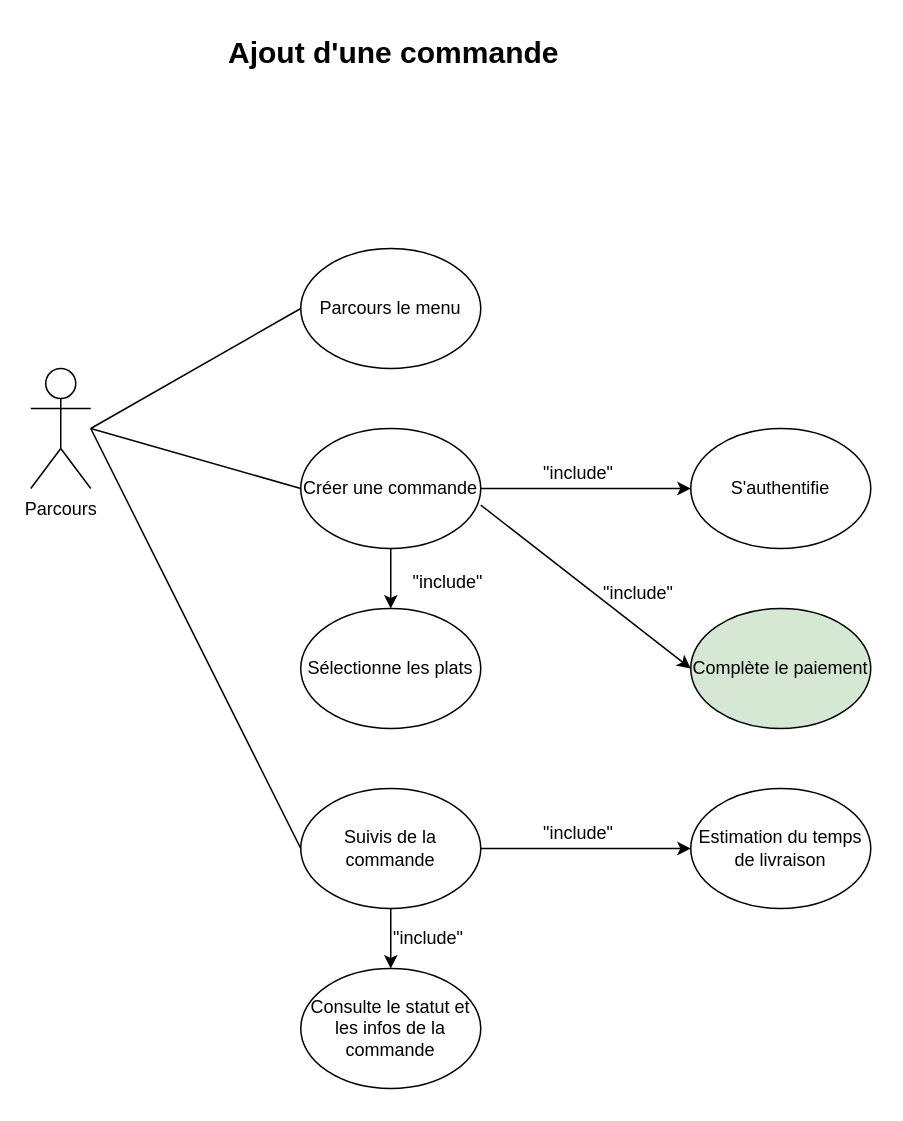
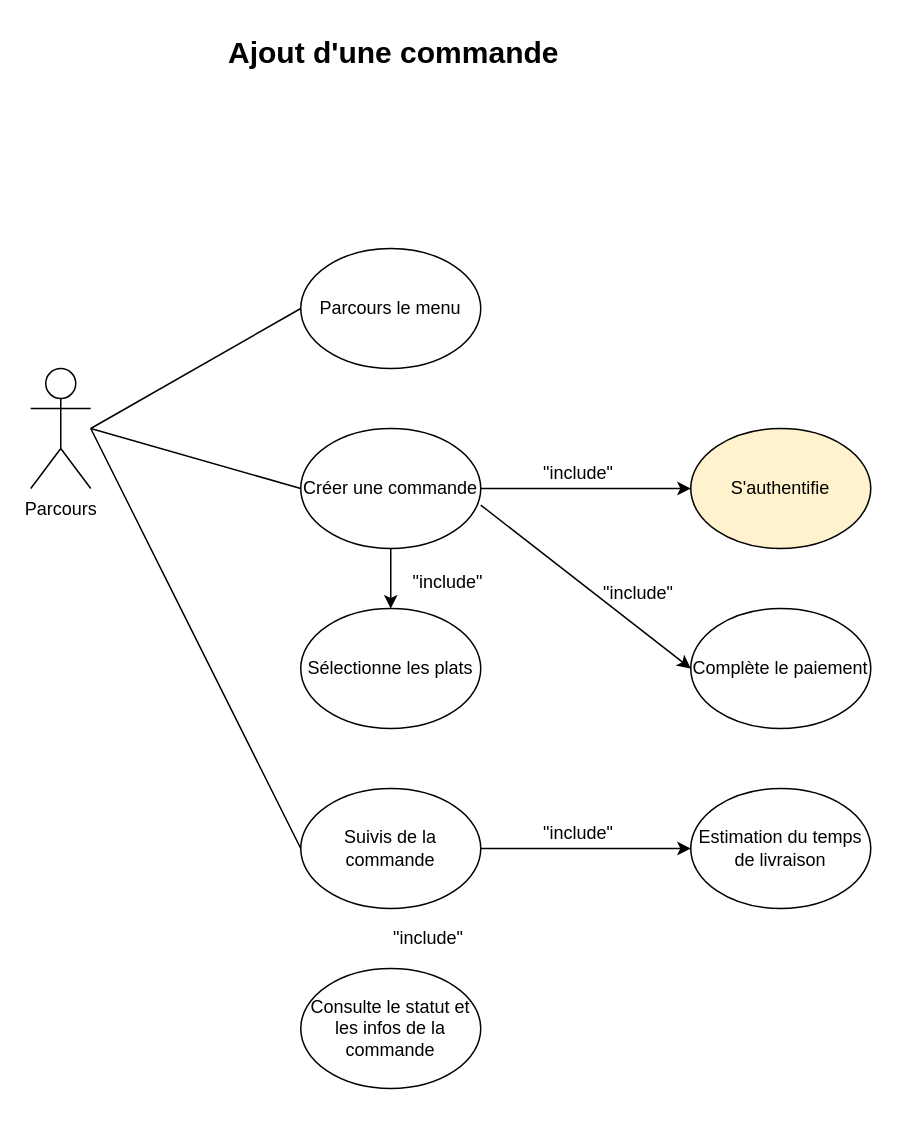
- <mxCell id="14" value="S'authentifie" style="ellipse;whiteSpace=wrap;html=1;" parent="1" vertex="1"><mxGeometry x="460" y="285" width="120" height="80" as="geometry" /></mxCell>
+ <mxCell id="14" value="S'authentifie" style="ellipse;whiteSpace=wrap;html=1;fillColor=#fff2cc;" parent="1" vertex="1"><mxGeometry x="460" y="285" width="120" height="80" as="geometry" /></mxCell>
- <mxCell id="12" value="Complète le paiement" style="ellipse;whiteSpace=wrap;html=1;fillColor=#d5e8d4;" parent="1" vertex="1"><mxGeometry x="460" y="405" width="120" height="80" as="geometry" /></mxCell>
+ <mxCell id="12" value="Complète le paiement" style="ellipse;whiteSpace=wrap;html=1;" parent="1" vertex="1"><mxGeometry x="460" y="405" width="120" height="80" as="geometry" /></mxCell>
- <mxCell id="17" style="edgeStyle=orthogonalEdgeStyle;rounded=0;orthogonalLoop=1;jettySize=auto;html=1;" parent="1" source="19" target="21" edge="1"><mxGeometry relative="1" as="geometry" /></mxCell>
